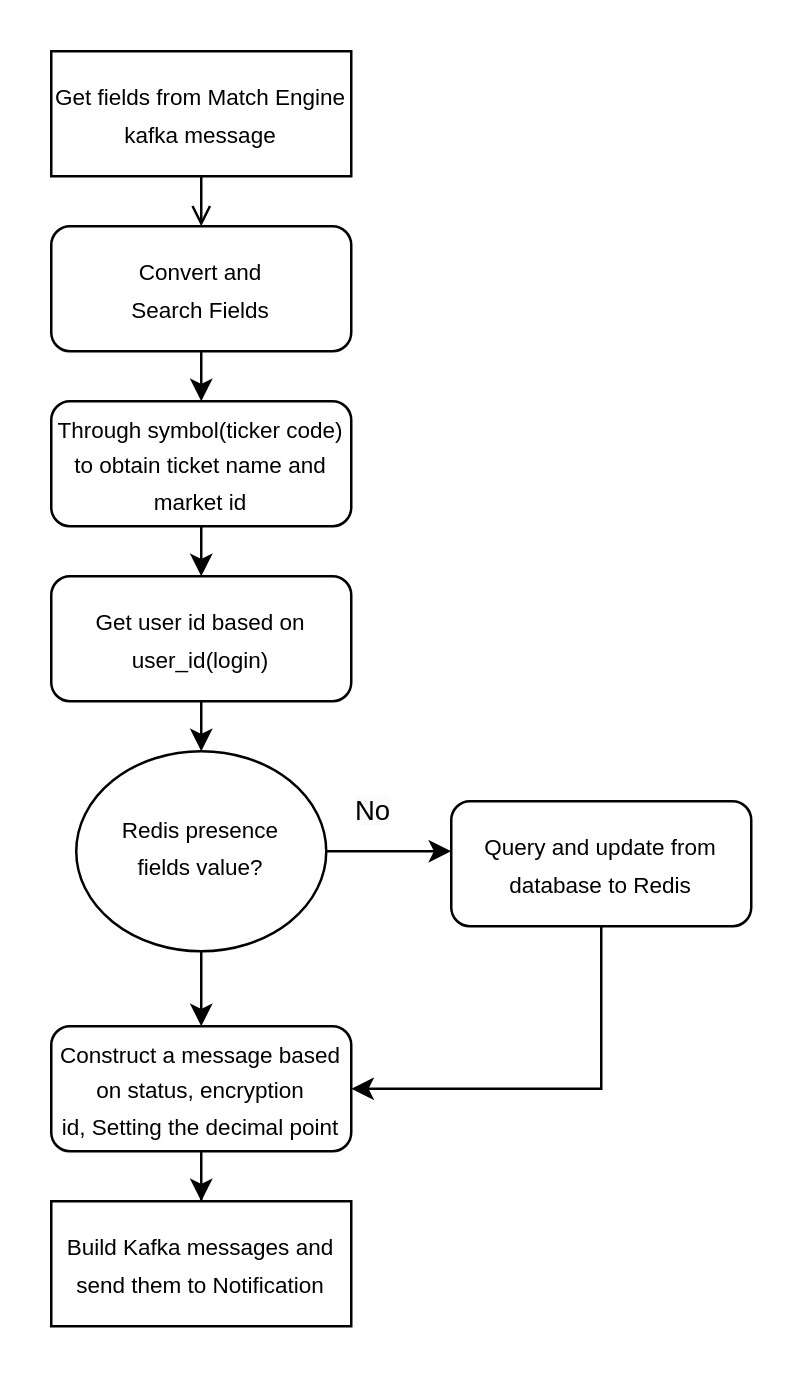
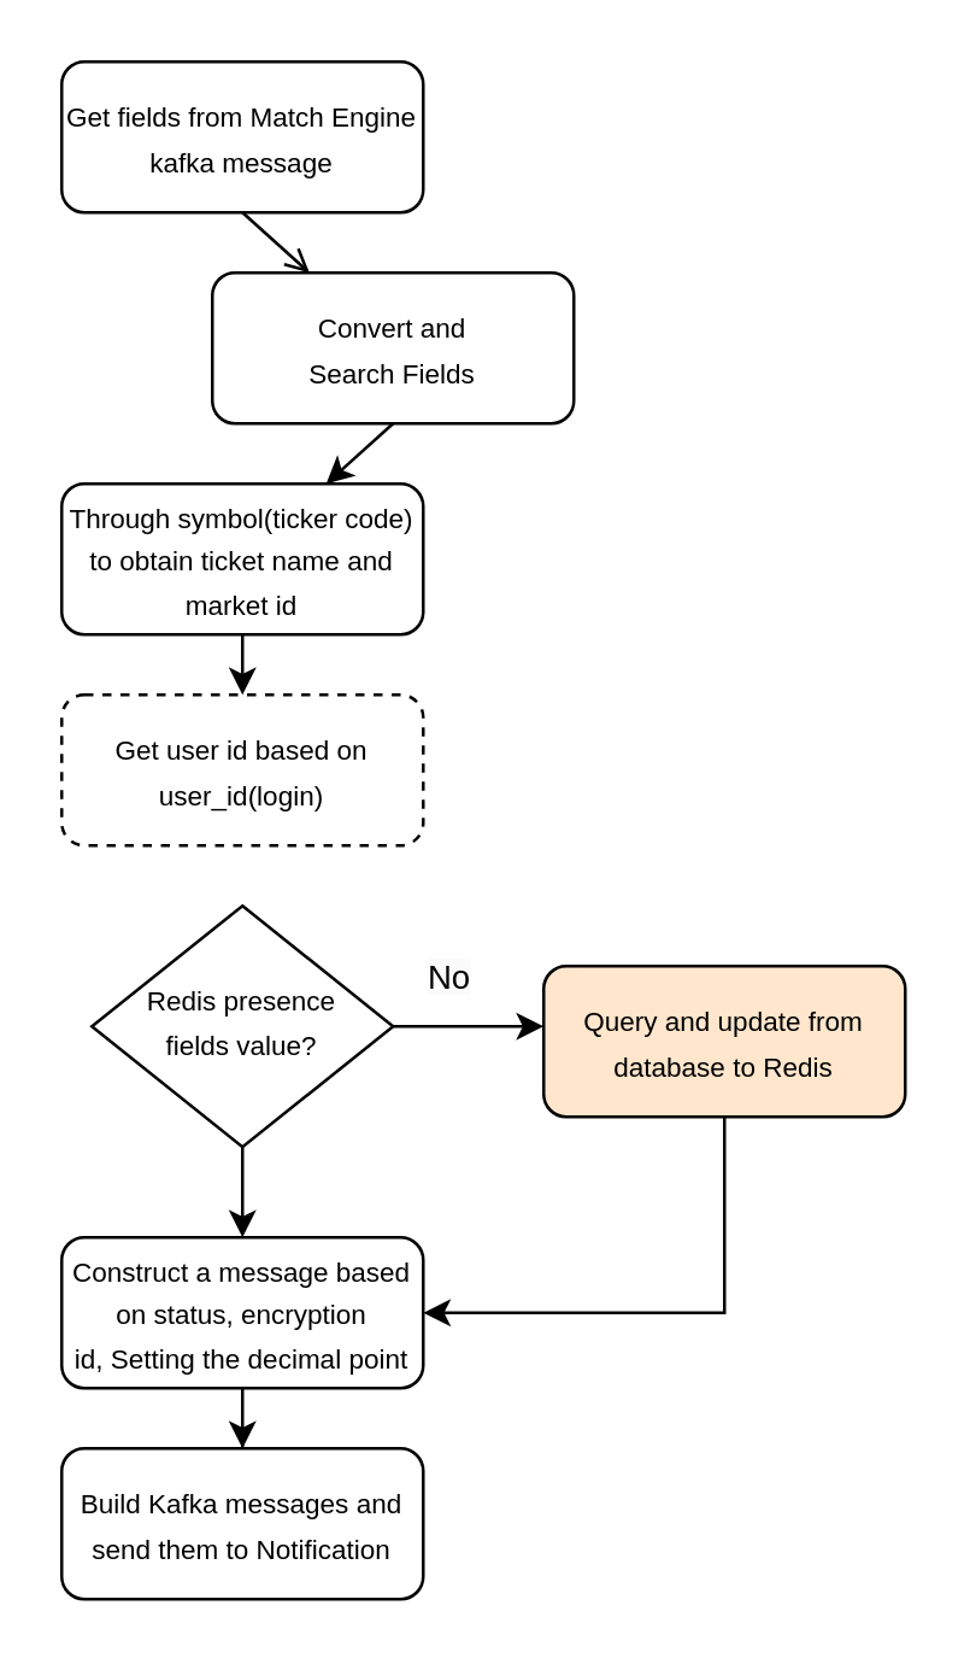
- <mxCell id="8" value="&lt;font style=&quot;font-size: 9px;&quot;&gt;Get fields from Match Engine kafka message&lt;/font&gt;" style="whiteSpace=wrap;html=1;fontSize=12;glass=0;strokeWidth=1;shadow=0;rounded=0;" parent="1" vertex="1"><mxGeometry x="20" y="20" width="120" height="50" as="geometry" /></mxCell>
+ <mxCell id="8" value="&lt;font style=&quot;font-size: 9px;&quot;&gt;Get fields from Match Engine kafka message&lt;/font&gt;" style="rounded=1;whiteSpace=wrap;html=1;fontSize=12;glass=0;strokeWidth=1;shadow=0;" parent="1" vertex="1"><mxGeometry x="20" y="20" width="120" height="50" as="geometry" /></mxCell>
- <mxCell id="9" value="&lt;font style=&quot;font-size: 9px;&quot;&gt;Convert and&lt;br style=&quot;border-color: var(--border-color);&quot;&gt;Search Fields&lt;/font&gt;" style="rounded=1;whiteSpace=wrap;html=1;fontSize=12;glass=0;strokeWidth=1;shadow=0;" parent="1" vertex="1"><mxGeometry x="20" y="90" width="120" height="50" as="geometry" /></mxCell>
+ <mxCell id="9" value="&lt;font style=&quot;font-size: 9px;&quot;&gt;Convert and&lt;br style=&quot;border-color: var(--border-color);&quot;&gt;Search Fields&lt;/font&gt;" style="rounded=1;whiteSpace=wrap;html=1;fontSize=12;glass=0;strokeWidth=1;shadow=0;" parent="1" vertex="1"><mxGeometry x="70" y="90" width="120" height="50" as="geometry" /></mxCell>
- <mxCell id="11" value="&lt;font style=&quot;font-size: 9px;&quot;&gt;Get user id based on user_id(login)&lt;/font&gt;" style="rounded=1;whiteSpace=wrap;html=1;fontSize=12;glass=0;strokeWidth=1;shadow=0;" parent="1" vertex="1"><mxGeometry x="20" y="230" width="120" height="50" as="geometry" /></mxCell>
+ <mxCell id="11" value="&lt;font style=&quot;font-size: 9px;&quot;&gt;Get user id based on user_id(login)&lt;/font&gt;" style="rounded=1;whiteSpace=wrap;html=1;fontSize=12;glass=0;strokeWidth=1;shadow=0;dashed=1;" parent="1" vertex="1"><mxGeometry x="20" y="230" width="120" height="50" as="geometry" /></mxCell>
- <mxCell id="15" value="" style="endArrow=classic;html=1;rounded=0;exitX=0.5;exitY=1;exitDx=0;exitDy=0;" parent="1" source="11" target="4" edge="1"><mxGeometry width="50" height="50" relative="1" as="geometry"><mxPoint x="100" y="310" as="sourcePoint" /><mxPoint x="150" y="260" as="targetPoint" /></mxGeometry></mxCell>
- <mxCell id="4" value="&lt;font style=&quot;font-size: 9px;&quot;&gt;Redis presence &lt;br&gt;fields value?&lt;/font&gt;" style="ellipse;whiteSpace=wrap;html=1;shadow=0;fontFamily=Helvetica;fontSize=12;align=center;strokeWidth=1;spacing=6;spacingTop=-4;" parent="1" vertex="1"><mxGeometry x="30" y="300" width="100" height="80" as="geometry" /></mxCell>
+ <mxCell id="4" value="&lt;font style=&quot;font-size: 9px;&quot;&gt;Redis presence &lt;br&gt;fields value?&lt;/font&gt;" style="rhombus;whiteSpace=wrap;html=1;shadow=0;fontFamily=Helvetica;fontSize=12;align=center;strokeWidth=1;spacing=6;spacingTop=-4;" parent="1" vertex="1"><mxGeometry x="30" y="300" width="100" height="80" as="geometry" /></mxCell>
- <mxCell id="16" value="&lt;font style=&quot;font-size: 9px;&quot;&gt;Query and update from database to Redis&lt;/font&gt;" style="rounded=1;whiteSpace=wrap;html=1;fontSize=12;glass=0;strokeWidth=1;shadow=0;" parent="1" vertex="1"><mxGeometry x="180" y="320" width="120" height="50" as="geometry" /></mxCell>
+ <mxCell id="16" value="&lt;font style=&quot;font-size: 9px;&quot;&gt;Query and update from database to Redis&lt;/font&gt;" style="rounded=1;whiteSpace=wrap;html=1;fontSize=12;glass=0;strokeWidth=1;shadow=0;fillColor=#ffe6cc;" parent="1" vertex="1"><mxGeometry x="180" y="320" width="120" height="50" as="geometry" /></mxCell>
- <mxCell id="17" value="&lt;font style=&quot;font-size: 9px;&quot;&gt;Build Kafka messages and send them to Notification&lt;/font&gt;" style="whiteSpace=wrap;html=1;fontSize=12;glass=0;strokeWidth=1;shadow=0;rounded=0;" parent="1" vertex="1"><mxGeometry x="20" y="480" width="120" height="50" as="geometry" /></mxCell>
+ <mxCell id="17" value="&lt;font style=&quot;font-size: 9px;&quot;&gt;Build Kafka messages and send them to Notification&lt;/font&gt;" style="rounded=1;whiteSpace=wrap;html=1;fontSize=12;glass=0;strokeWidth=1;shadow=0;" parent="1" vertex="1"><mxGeometry x="20" y="480" width="120" height="50" as="geometry" /></mxCell>
